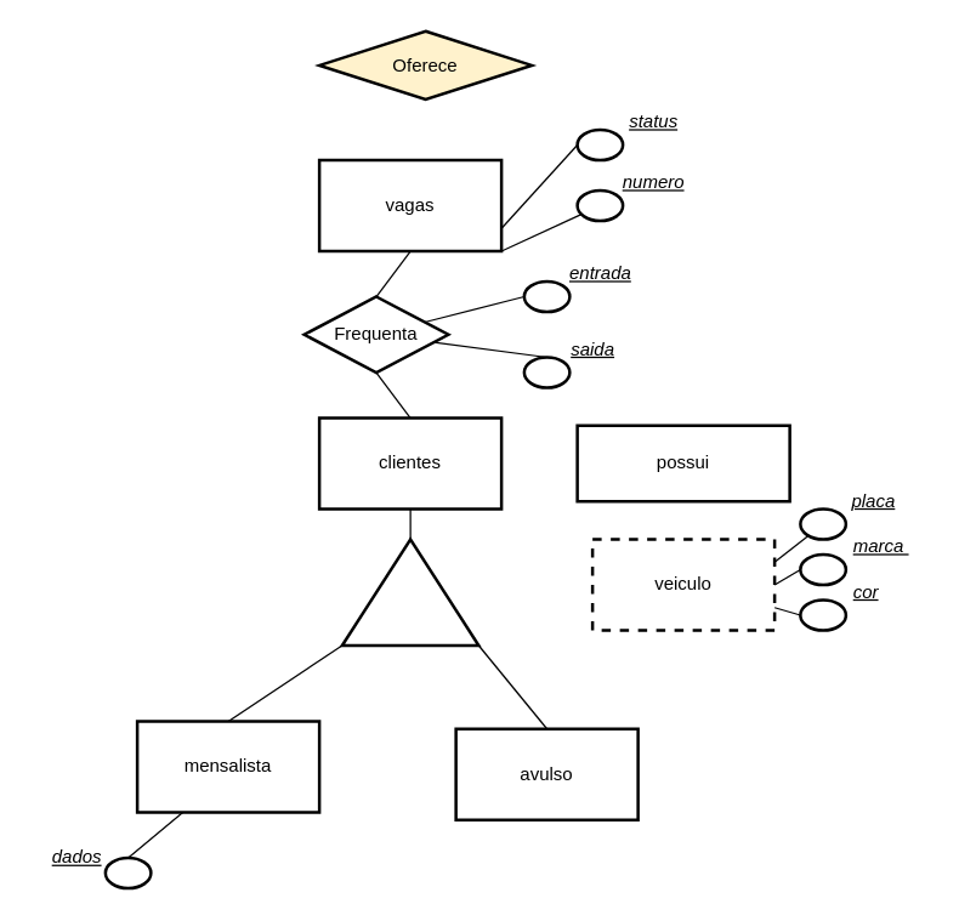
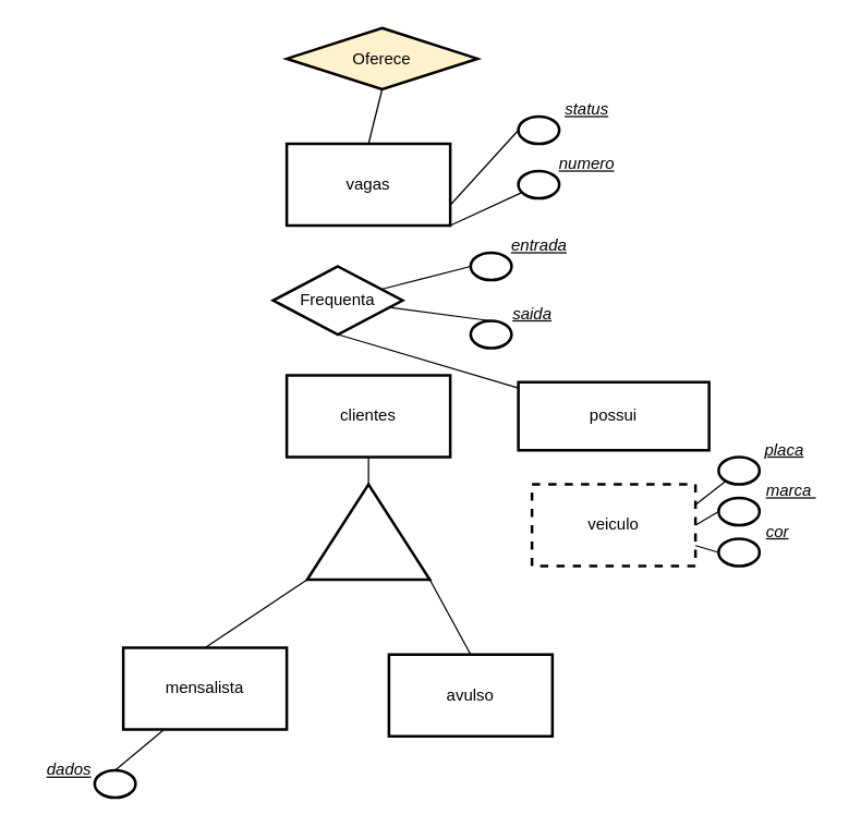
+ <mxCell id="5" style="edgeStyle=none;sketch=0;orthogonalLoop=1;jettySize=auto;html=1;exitX=0.5;exitY=0;exitDx=0;exitDy=0;entryX=0.5;entryY=1;entryDx=0;entryDy=0;shadow=0;strokeColor=default;startArrow=none;startFill=0;endArrow=none;endFill=0;" edge="1" parent="1" source="7" target="2"><mxGeometry relative="1" as="geometry" /></mxCell>
- <mxCell id="6" style="edgeStyle=none;sketch=0;orthogonalLoop=1;jettySize=auto;html=1;exitX=0.5;exitY=1;exitDx=0;exitDy=0;entryX=0.5;entryY=0;entryDx=0;entryDy=0;shadow=0;strokeColor=default;startArrow=none;startFill=0;endArrow=none;endFill=0;" edge="1" parent="1" source="7" target="9"><mxGeometry relative="1" as="geometry" /></mxCell>
- <mxCell id="8" style="edgeStyle=none;sketch=0;orthogonalLoop=1;jettySize=auto;html=1;exitX=0.5;exitY=1;exitDx=0;exitDy=0;entryX=0.5;entryY=0;entryDx=0;entryDy=0;shadow=0;strokeColor=default;startArrow=none;startFill=0;endArrow=none;endFill=0;" edge="1" parent="1" source="9" target="15"><mxGeometry relative="1" as="geometry" /></mxCell>
+ <mxCell id="8" style="edgeStyle=none;sketch=0;orthogonalLoop=1;jettySize=auto;html=1;exitX=0.5;exitY=1;exitDx=0;exitDy=0;shadow=0;strokeColor=default;startArrow=none;startFill=0;endArrow=none;endFill=0;" edge="1" parent="1" source="9" target="22"><mxGeometry relative="1" as="geometry" /></mxCell>
- <mxCell id="21" value="avulso" style="rounded=0;whiteSpace=wrap;html=1;strokeColor=default;strokeWidth=2;" vertex="1" parent="1"><mxGeometry x="300" y="480" width="120" height="60" as="geometry" /></mxCell>
+ <mxCell id="21" value="avulso" style="rounded=0;whiteSpace=wrap;html=1;strokeColor=default;strokeWidth=2;" vertex="1" parent="1"><mxGeometry x="285" y="480" width="120" height="60" as="geometry" /></mxCell>
